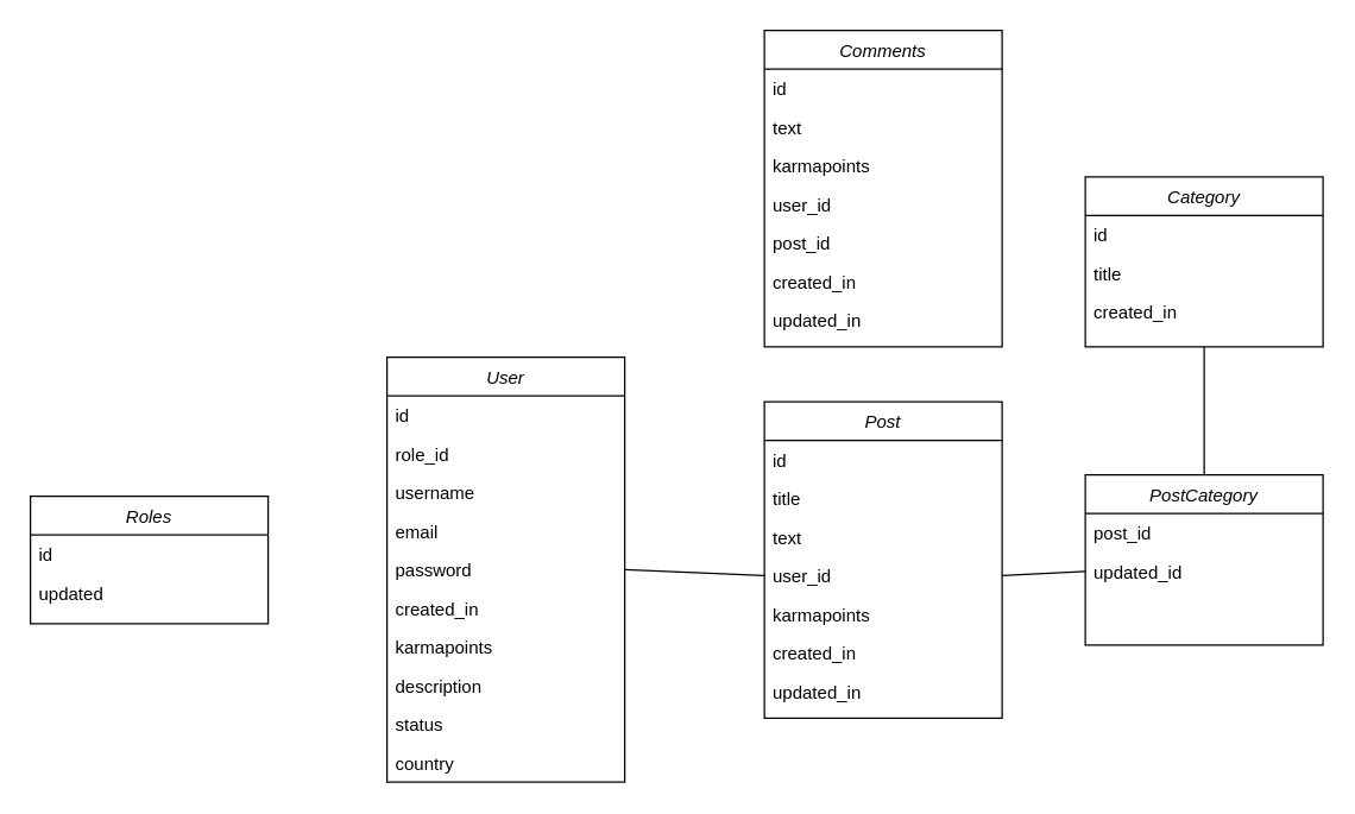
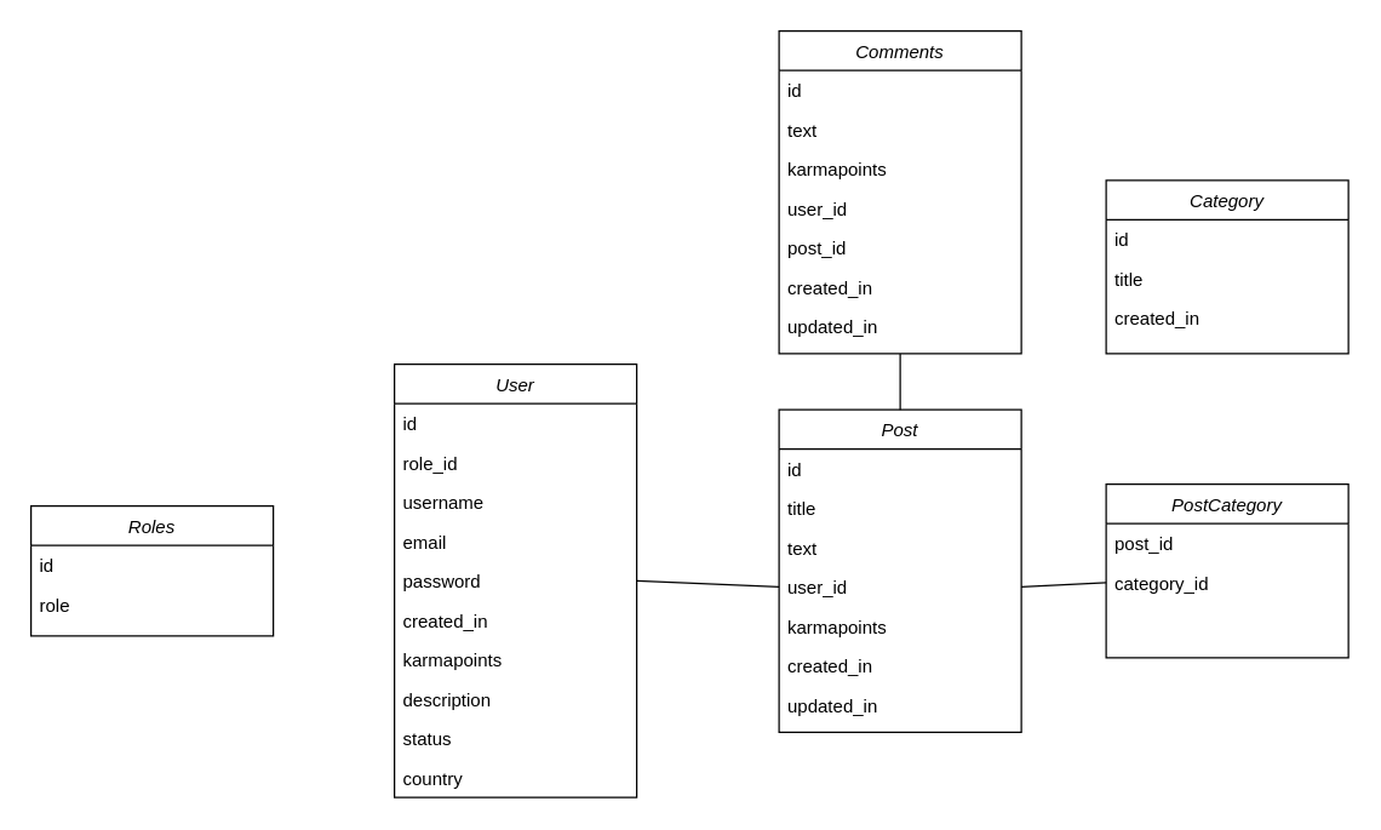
+ <mxCell id="40" value="" style="endArrow=none;html=1;rounded=0;entryX=0.5;entryY=1;entryDx=0;entryDy=0;exitX=0.5;exitY=0;exitDx=0;exitDy=0;" edge="1" parent="1" source="13" target="28"><mxGeometry width="50" height="50" relative="1" as="geometry"><mxPoint x="470" y="170" as="sourcePoint" /><mxPoint x="520" y="120" as="targetPoint" /></mxGeometry></mxCell>
- <mxCell id="41" value="" style="endArrow=none;html=1;rounded=0;entryX=0.5;entryY=1;entryDx=0;entryDy=0;exitX=0.5;exitY=0;exitDx=0;exitDy=0;" edge="1" parent="1" source="21" target="24"><mxGeometry width="50" height="50" relative="1" as="geometry"><mxPoint x="470" y="170" as="sourcePoint" /><mxPoint x="520" y="120" as="targetPoint" /></mxGeometry></mxCell>
- <mxCell id="23" value="updated_id" style="text;align=left;verticalAlign=top;spacingLeft=4;spacingRight=4;overflow=hidden;rotatable=0;points=[[0,0.5],[1,0.5]];portConstraint=eastwest;" vertex="1" parent="21"><mxGeometry y="52" width="160" height="26" as="geometry" /></mxCell>
+ <mxCell id="23" value="category_id" style="text;align=left;verticalAlign=top;spacingLeft=4;spacingRight=4;overflow=hidden;rotatable=0;points=[[0,0.5],[1,0.5]];portConstraint=eastwest;" vertex="1" parent="21"><mxGeometry y="52" width="160" height="26" as="geometry" /></mxCell>
- <mxCell id="38" value="updated" style="text;align=left;verticalAlign=top;spacingLeft=4;spacingRight=4;overflow=hidden;rotatable=0;points=[[0,0.5],[1,0.5]];portConstraint=eastwest;rounded=0;shadow=0;html=0;" vertex="1" parent="36"><mxGeometry y="52" width="160" height="26" as="geometry" /></mxCell>
+ <mxCell id="38" value="role" style="text;align=left;verticalAlign=top;spacingLeft=4;spacingRight=4;overflow=hidden;rotatable=0;points=[[0,0.5],[1,0.5]];portConstraint=eastwest;rounded=0;shadow=0;html=0;" vertex="1" parent="36"><mxGeometry y="52" width="160" height="26" as="geometry" /></mxCell>
